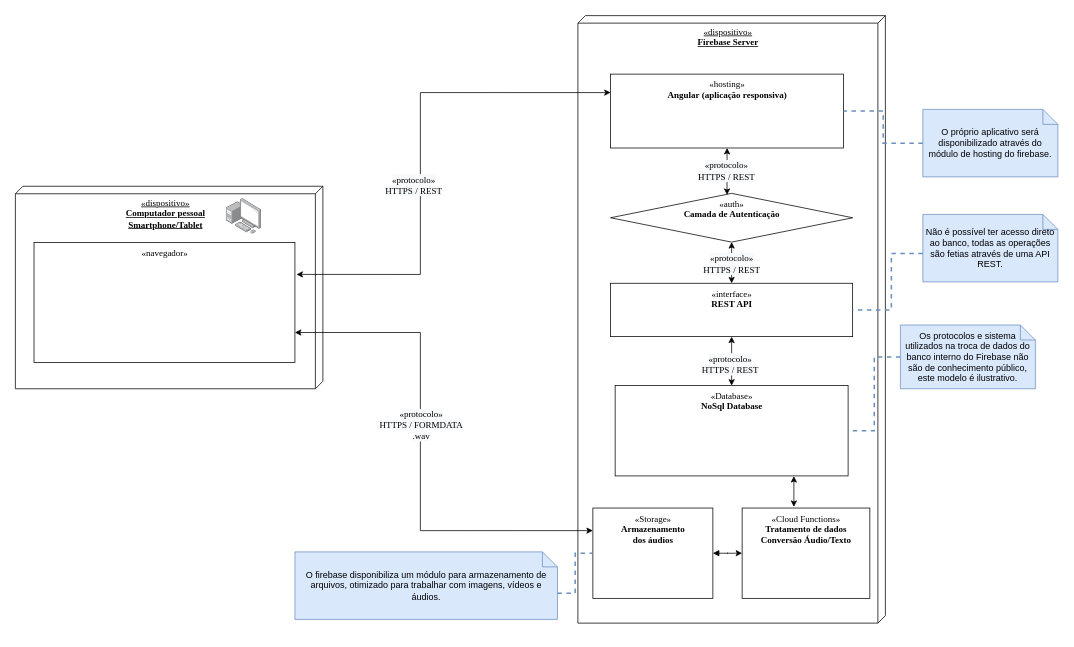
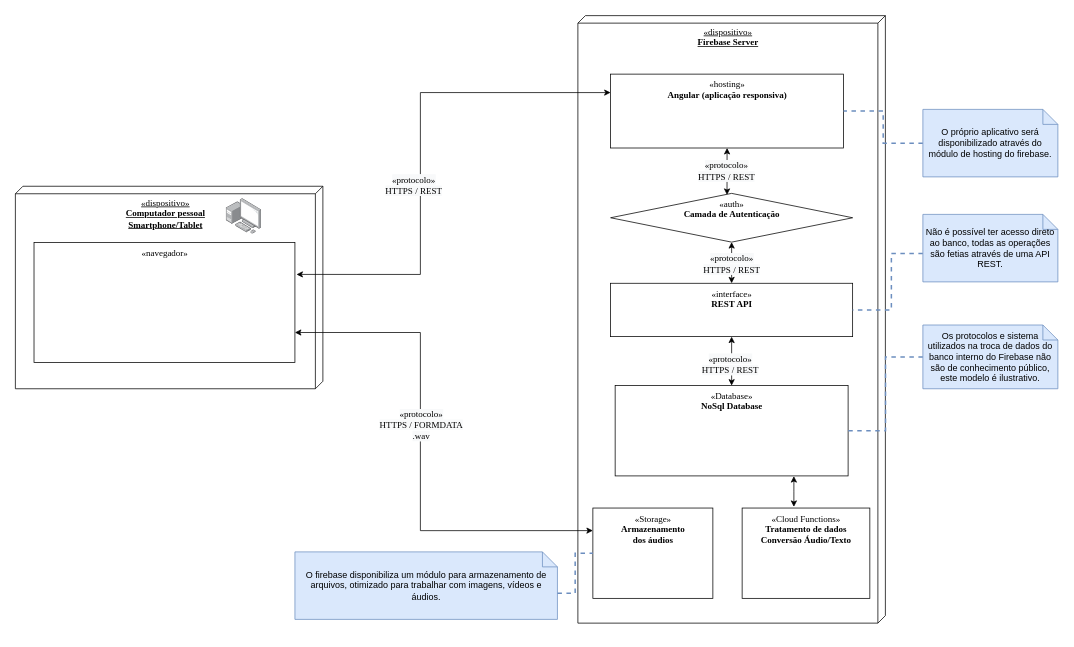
- <mxCell id="22" value="Os protocolos e sistema utilizados na troca de dados do banco interno do Firebase não são de conhecimento público, este modelo é ilustrativo." style="shape=note;size=20;whiteSpace=wrap;html=1;fillColor=#dae8fc;strokeColor=#6c8ebf;" parent="1" vertex="1"><mxGeometry x="1200" y="432.5" width="180" height="85" as="geometry" /></mxCell>
+ <mxCell id="22" value="Os protocolos e sistema utilizados na troca de dados do banco interno do Firebase não são de conhecimento público, este modelo é ilustrativo." style="shape=note;size=20;whiteSpace=wrap;html=1;fillColor=#dae8fc;strokeColor=#6c8ebf;" parent="1" vertex="1"><mxGeometry x="1230" y="432.5" width="180" height="85" as="geometry" /></mxCell>
- <mxCell id="14" value="" style="edgeStyle=orthogonalEdgeStyle;rounded=0;orthogonalLoop=1;jettySize=auto;html=1;startArrow=block;startFill=1;" edge="1" parent="4" source="15" target="12"><mxGeometry relative="1" as="geometry" /></mxCell>
